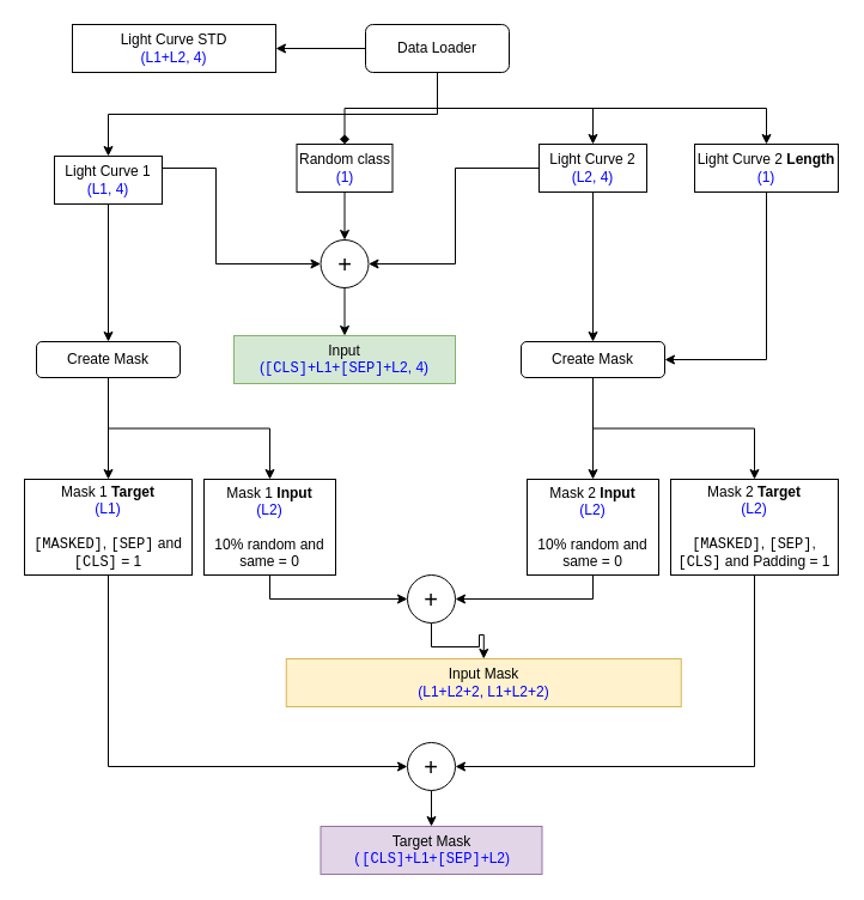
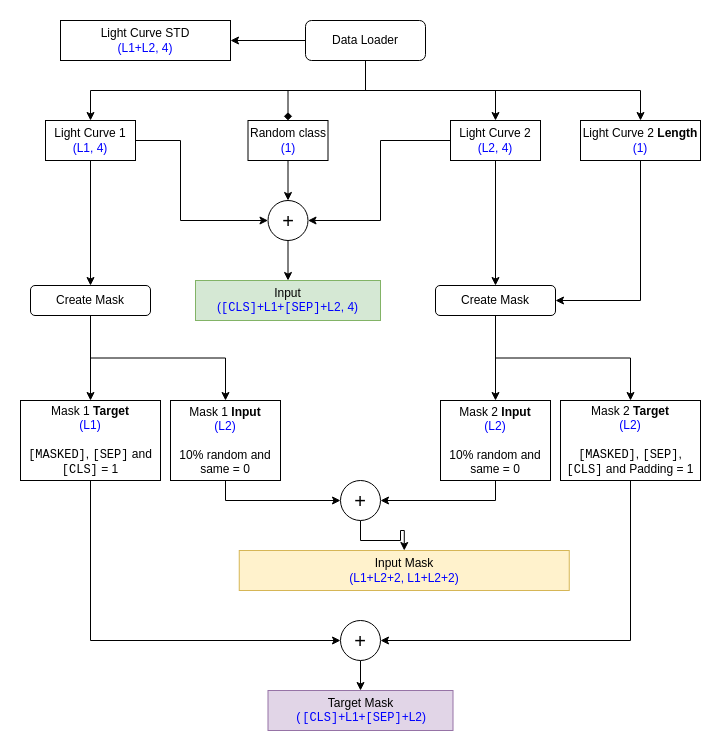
- <mxCell id="10" value="&lt;div&gt;Light Curve 1&lt;br&gt;&lt;/div&gt;&lt;div&gt;&lt;font color=&quot;#0000FF&quot;&gt;(L1, 4)&lt;/font&gt;&lt;br&gt;&lt;/div&gt;" style="rounded=0;whiteSpace=wrap;html=1;" vertex="1" parent="1"><mxGeometry x="45" y="130" width="90" height="40" as="geometry" /></mxCell>
+ <mxCell id="10" value="&lt;div&gt;Light Curve 1&lt;br&gt;&lt;/div&gt;&lt;div&gt;&lt;font color=&quot;#0000FF&quot;&gt;(L1, 4)&lt;/font&gt;&lt;br&gt;&lt;/div&gt;" style="rounded=0;whiteSpace=wrap;html=1;" vertex="1" parent="1"><mxGeometry x="45" y="120" width="90" height="40" as="geometry" /></mxCell>
